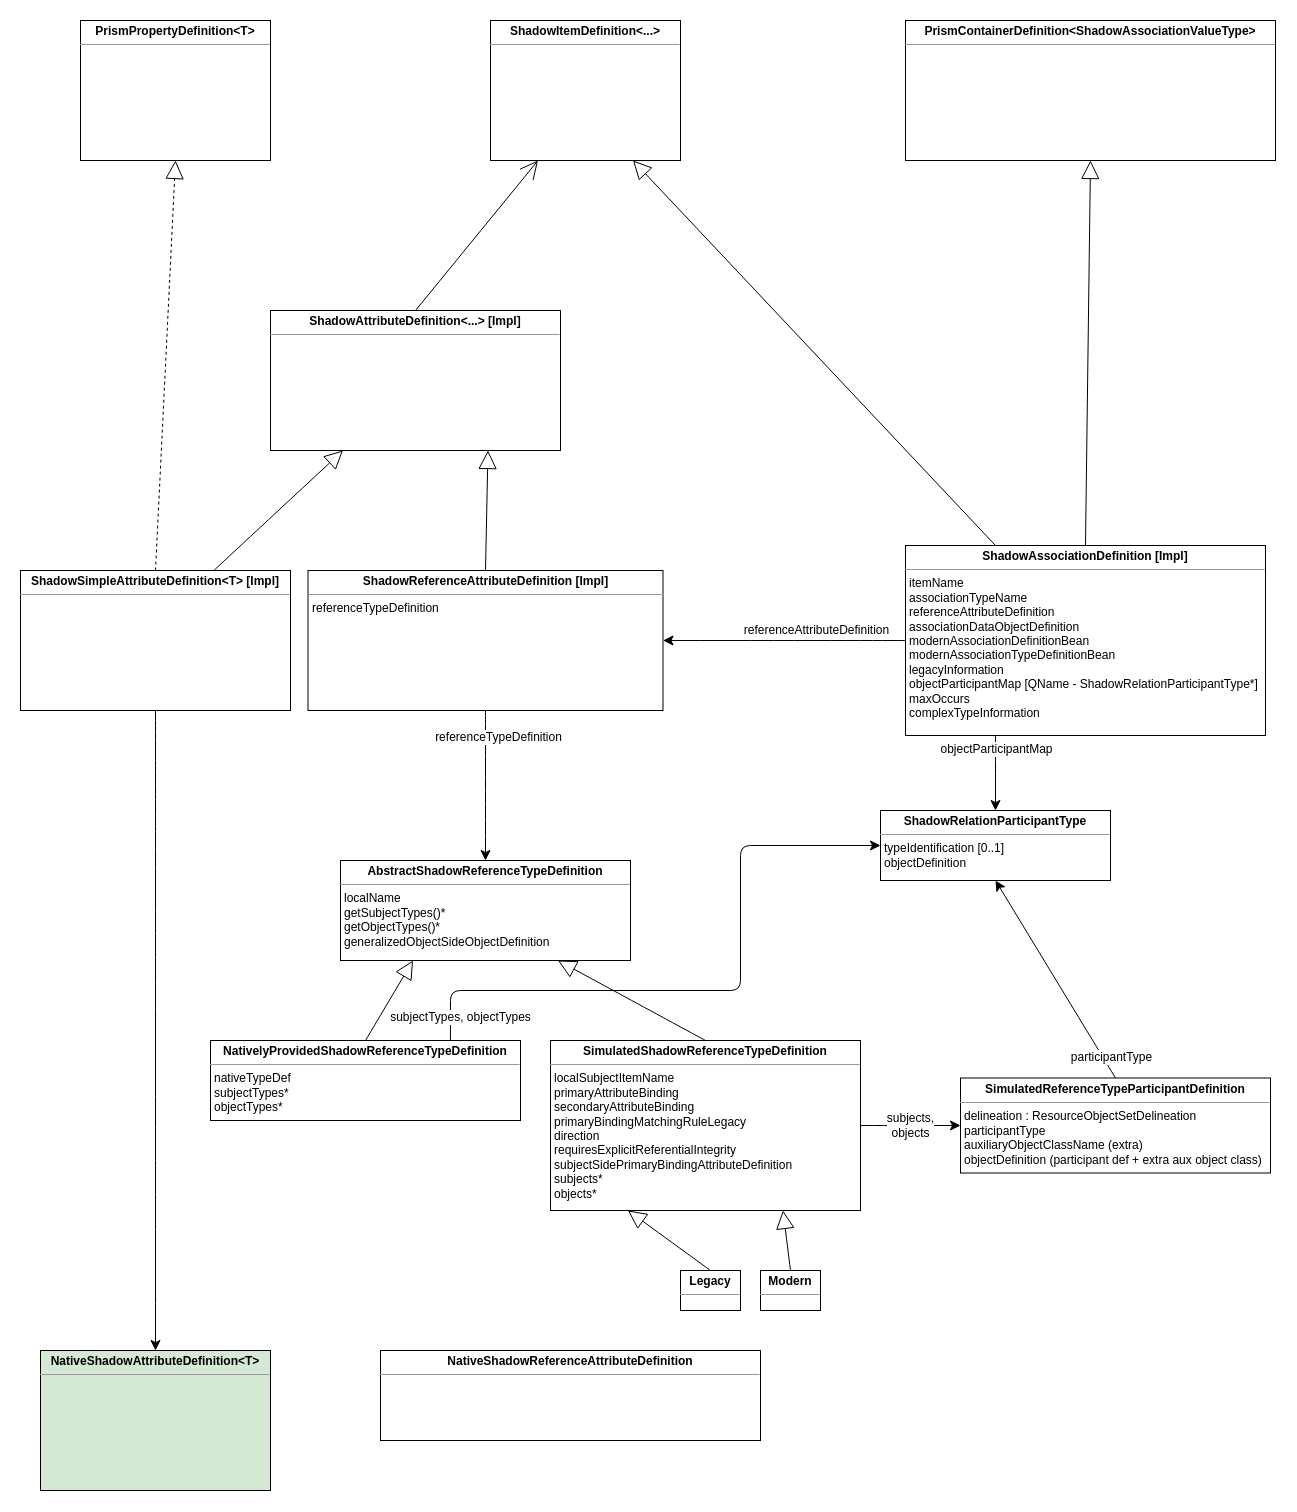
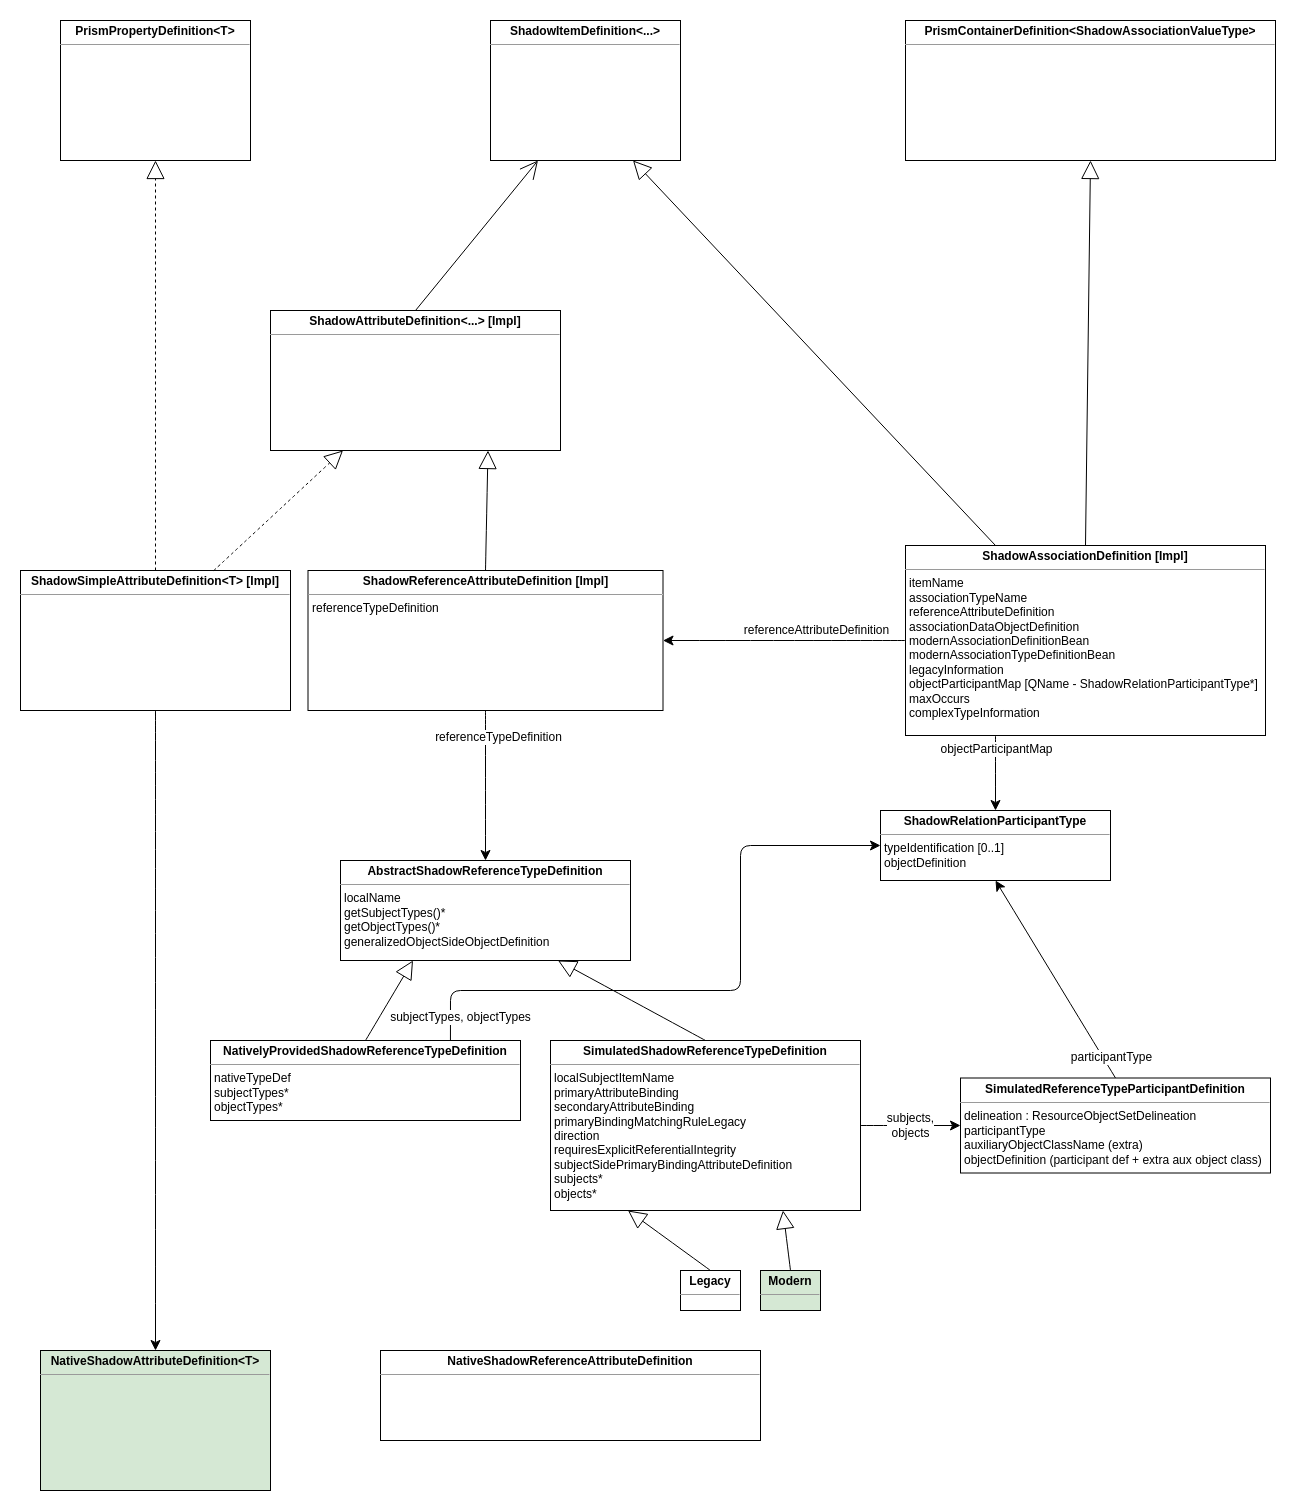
- <mxCell id="7" value="&lt;p style=&quot;margin:0px;margin-top:4px;text-align:center;&quot;&gt;&lt;b&gt;PrismPropertyDefinition&amp;lt;T&amp;gt;&lt;/b&gt;&lt;/p&gt;&lt;hr size=&quot;1&quot;&gt;&lt;p style=&quot;margin:0px;margin-left:4px;&quot;&gt;&lt;br&gt;&lt;/p&gt;" style="verticalAlign=top;align=left;overflow=fill;fontSize=12;fontFamily=Helvetica;html=1;rounded=0;shadow=0;comic=0;labelBackgroundColor=none;strokeWidth=1" parent="1" vertex="1"><mxGeometry x="80" y="20" width="190" height="140" as="geometry" /></mxCell>
+ <mxCell id="7" value="&lt;p style=&quot;margin:0px;margin-top:4px;text-align:center;&quot;&gt;&lt;b&gt;PrismPropertyDefinition&amp;lt;T&amp;gt;&lt;/b&gt;&lt;/p&gt;&lt;hr size=&quot;1&quot;&gt;&lt;p style=&quot;margin:0px;margin-left:4px;&quot;&gt;&lt;br&gt;&lt;/p&gt;" style="verticalAlign=top;align=left;overflow=fill;fontSize=12;fontFamily=Helvetica;html=1;rounded=0;shadow=0;comic=0;labelBackgroundColor=none;strokeWidth=1" parent="1" vertex="1"><mxGeometry x="60" y="20" width="190" height="140" as="geometry" /></mxCell>
- <mxCell id="21" value="" style="endArrow=block;endSize=16;endFill=0;html=1;rounded=0;fontSize=12;curved=1;exitX=0.716;exitY=0;exitDx=0;exitDy=0;entryX=0.25;entryY=1;entryDx=0;entryDy=0;exitPerimeter=0;" edge="1" parent="1" source="3" target="20"><mxGeometry width="160" relative="1" as="geometry"><mxPoint x="690" y="610" as="sourcePoint" /><mxPoint x="850" y="610" as="targetPoint" /></mxGeometry></mxCell>
+ <mxCell id="21" value="" style="endArrow=block;endSize=16;endFill=0;html=1;rounded=0;fontSize=12;curved=1;exitX=0.716;exitY=0;exitDx=0;exitDy=0;entryX=0.25;entryY=1;entryDx=0;entryDy=0;exitPerimeter=0;dashed=1;" edge="1" parent="1" source="3" target="20"><mxGeometry width="160" relative="1" as="geometry"><mxPoint x="690" y="610" as="sourcePoint" /><mxPoint x="850" y="610" as="targetPoint" /></mxGeometry></mxCell>
- <mxCell id="28" value="&lt;p style=&quot;margin:0px;margin-top:4px;text-align:center;&quot;&gt;&lt;b&gt;Modern&lt;/b&gt;&lt;/p&gt;&lt;hr size=&quot;1&quot;&gt;&lt;p style=&quot;margin:0px;margin-left:4px;&quot;&gt;&lt;br&gt;&lt;/p&gt;" style="verticalAlign=top;align=left;overflow=fill;fontSize=12;fontFamily=Helvetica;html=1;rounded=0;shadow=0;comic=0;labelBackgroundColor=none;strokeWidth=1" vertex="1" parent="1"><mxGeometry x="760" y="1270" width="60" height="40" as="geometry" /></mxCell>
+ <mxCell id="28" value="&lt;p style=&quot;margin:0px;margin-top:4px;text-align:center;&quot;&gt;&lt;b&gt;Modern&lt;/b&gt;&lt;/p&gt;&lt;hr size=&quot;1&quot;&gt;&lt;p style=&quot;margin:0px;margin-left:4px;&quot;&gt;&lt;br&gt;&lt;/p&gt;" style="verticalAlign=top;align=left;overflow=fill;fontSize=12;fontFamily=Helvetica;html=1;rounded=0;shadow=0;comic=0;labelBackgroundColor=none;strokeWidth=1;fillColor=#d5e8d4;" vertex="1" parent="1"><mxGeometry x="760" y="1270" width="60" height="40" as="geometry" /></mxCell>
